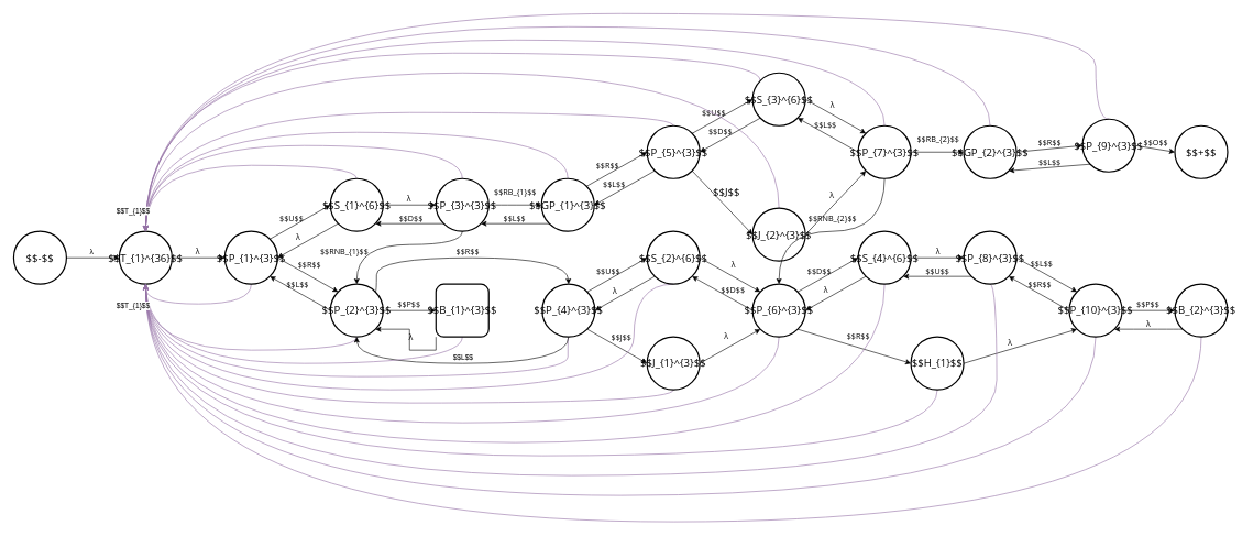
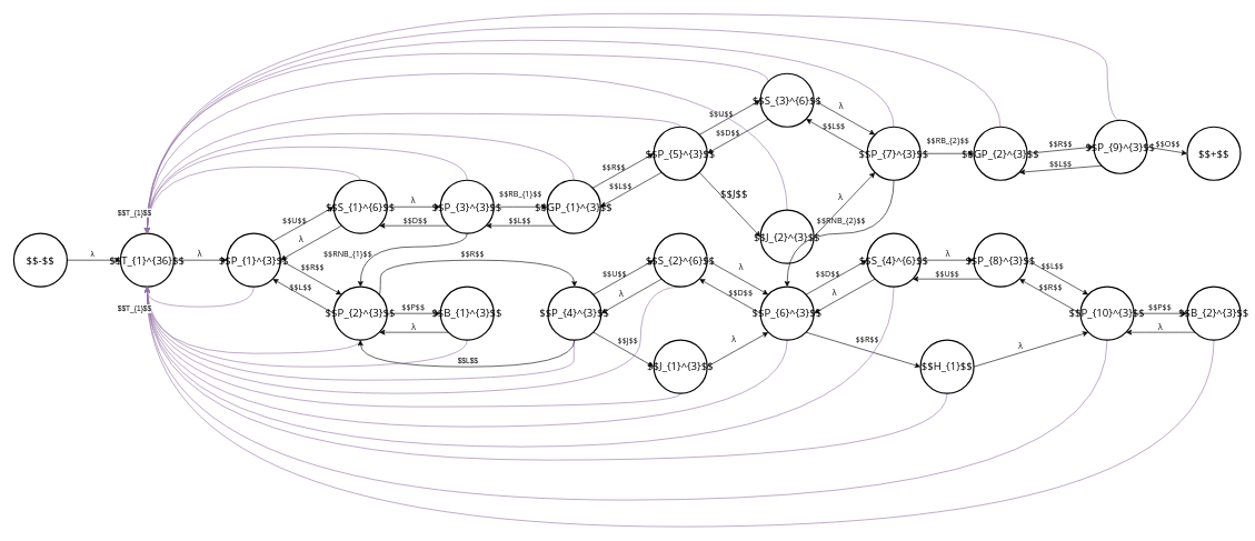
- <mxCell id="36" value="$$B_{1}^{3}$$" style="whiteSpace=wrap;html=1;aspect=fixed;fillColor=none;fontSize=16;fontFamily=Open Sans;strokeWidth=2;rounded=1;" parent="1" vertex="1"><mxGeometry x="660" y="430" width="80" height="80" as="geometry" /></mxCell>
+ <mxCell id="36" value="$$B_{1}^{3}$$" style="ellipse;whiteSpace=wrap;html=1;aspect=fixed;fillColor=none;fontSize=16;fontFamily=Open Sans;strokeWidth=2;" parent="1" vertex="1"><mxGeometry x="660" y="430" width="80" height="80" as="geometry" /></mxCell>
- <mxCell id="87" style="edgeStyle=orthogonalEdgeStyle;curved=1;rounded=0;orthogonalLoop=1;jettySize=auto;html=1;exitX=0.5;exitY=1;exitDx=0;exitDy=0;entryX=0.5;entryY=1;entryDx=0;entryDy=0;strokeColor=#9673a6;align=center;verticalAlign=middle;fontFamily=Helvetica;fontSize=11;fontColor=default;labelBackgroundColor=default;endArrow=classic;fillColor=#e1d5e7;" parent="1" source="88" target="4" edge="1"><mxGeometry relative="1" as="geometry"><Array as="points"><mxPoint x="1510" y="430" /><mxPoint x="1510" y="720" /><mxPoint x="220" y="720" /></Array></mxGeometry></mxCell>
